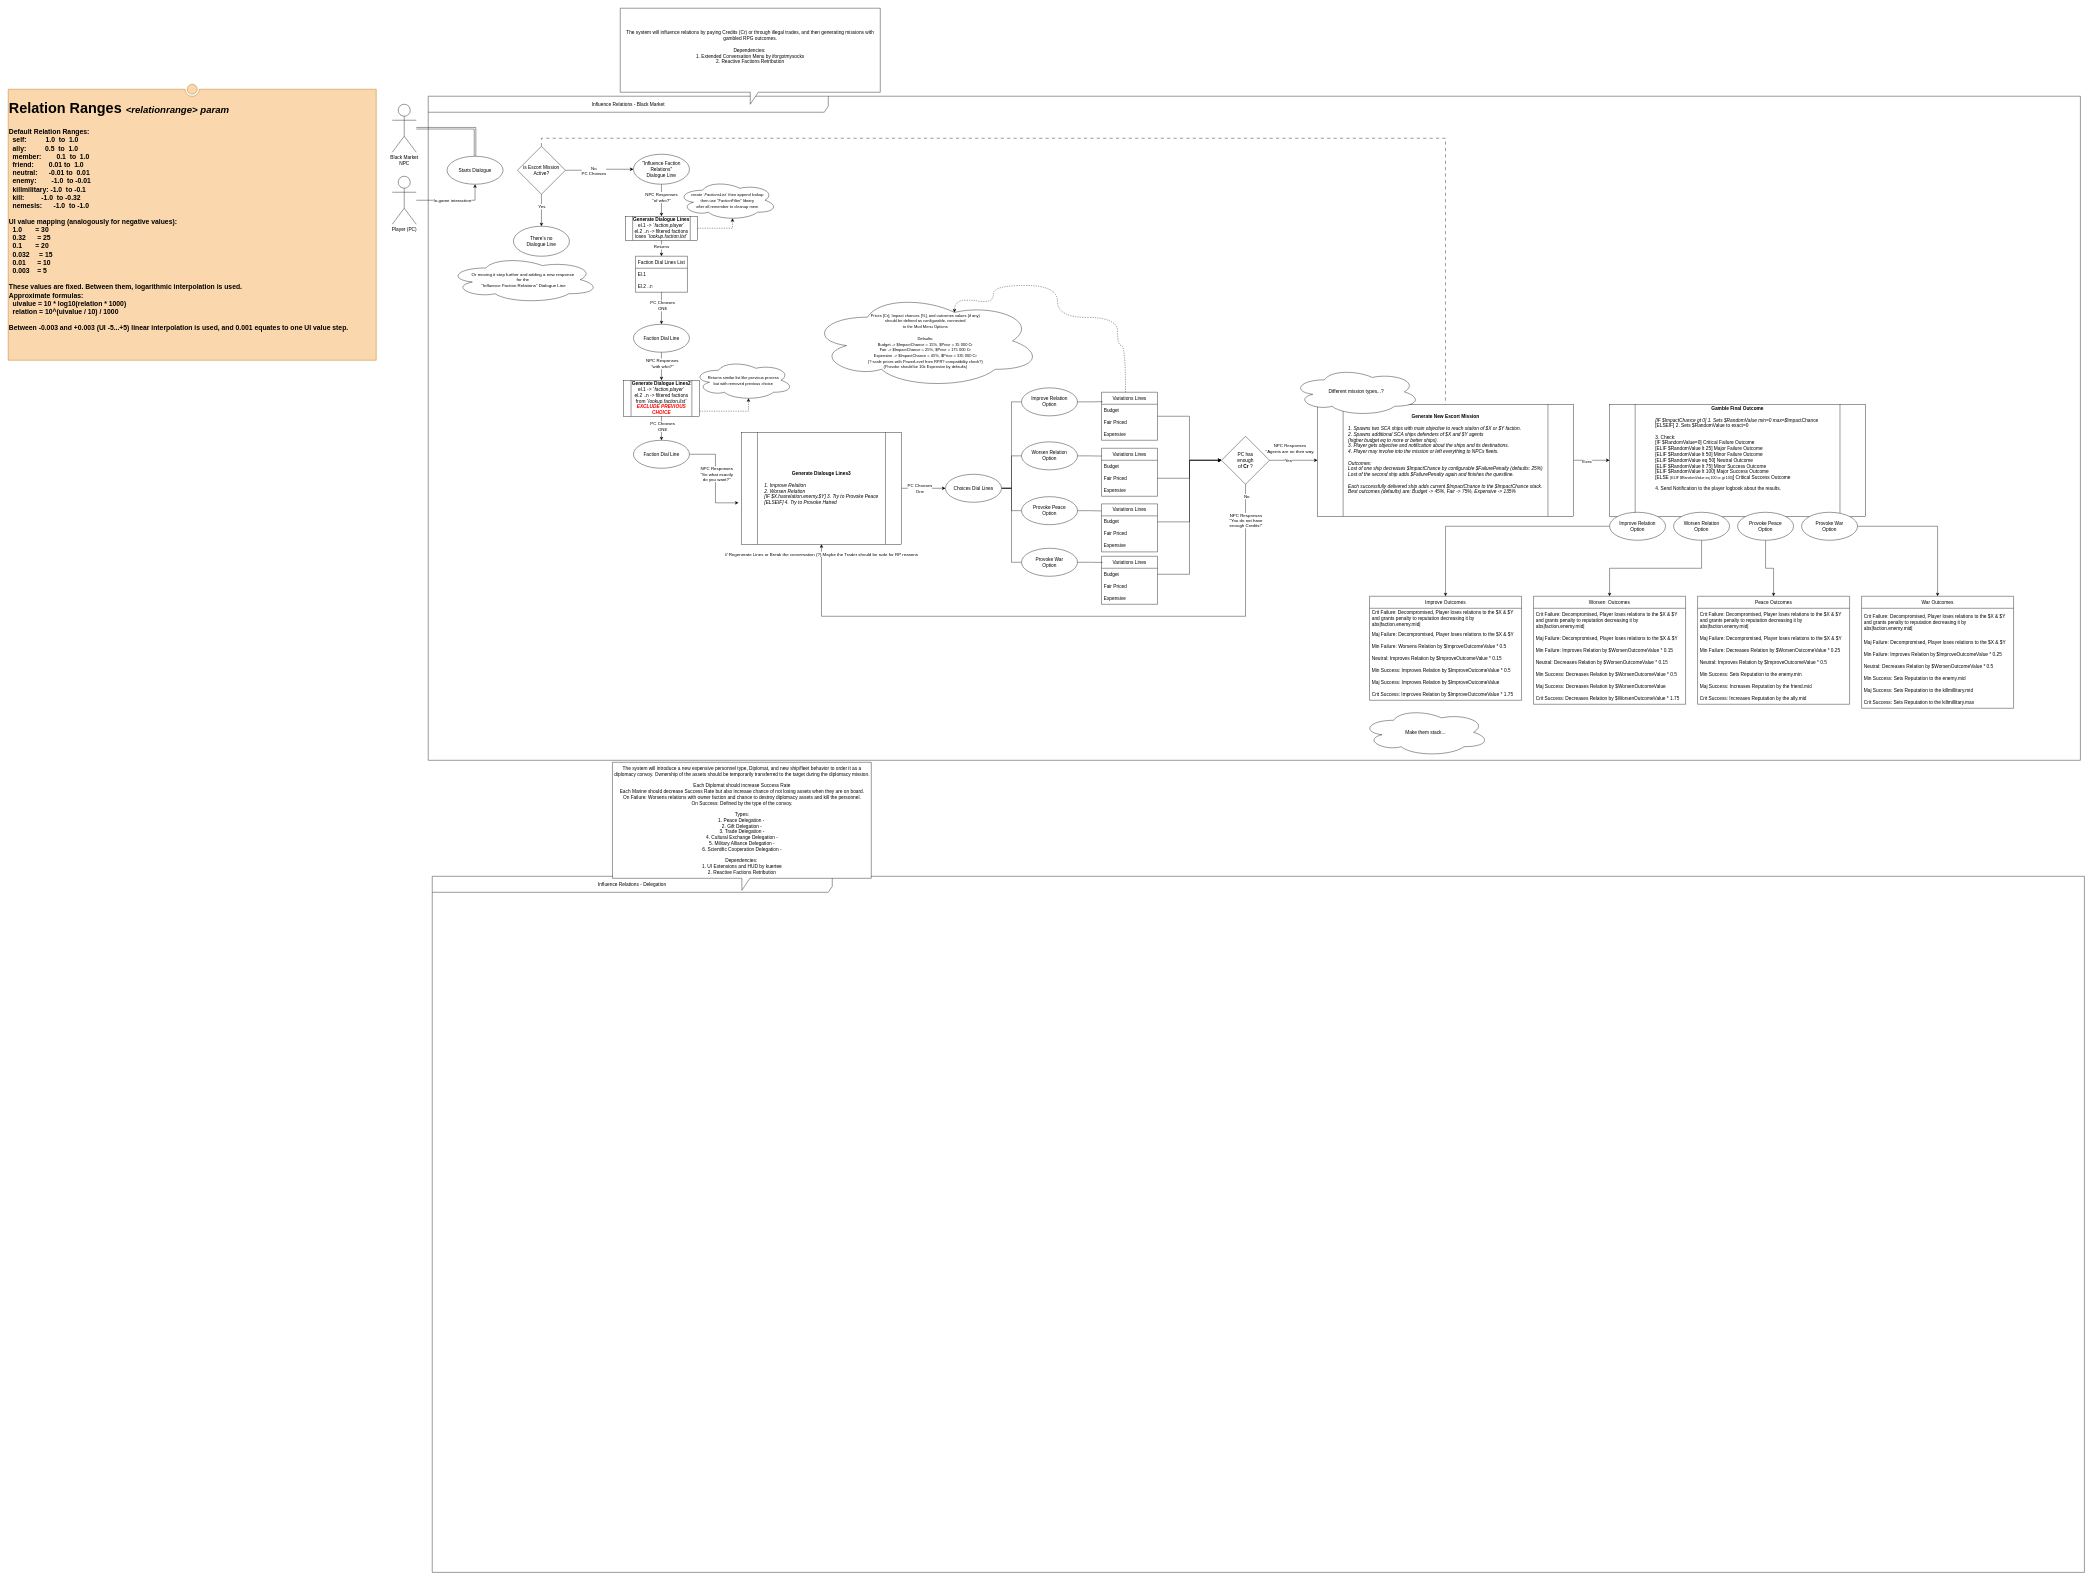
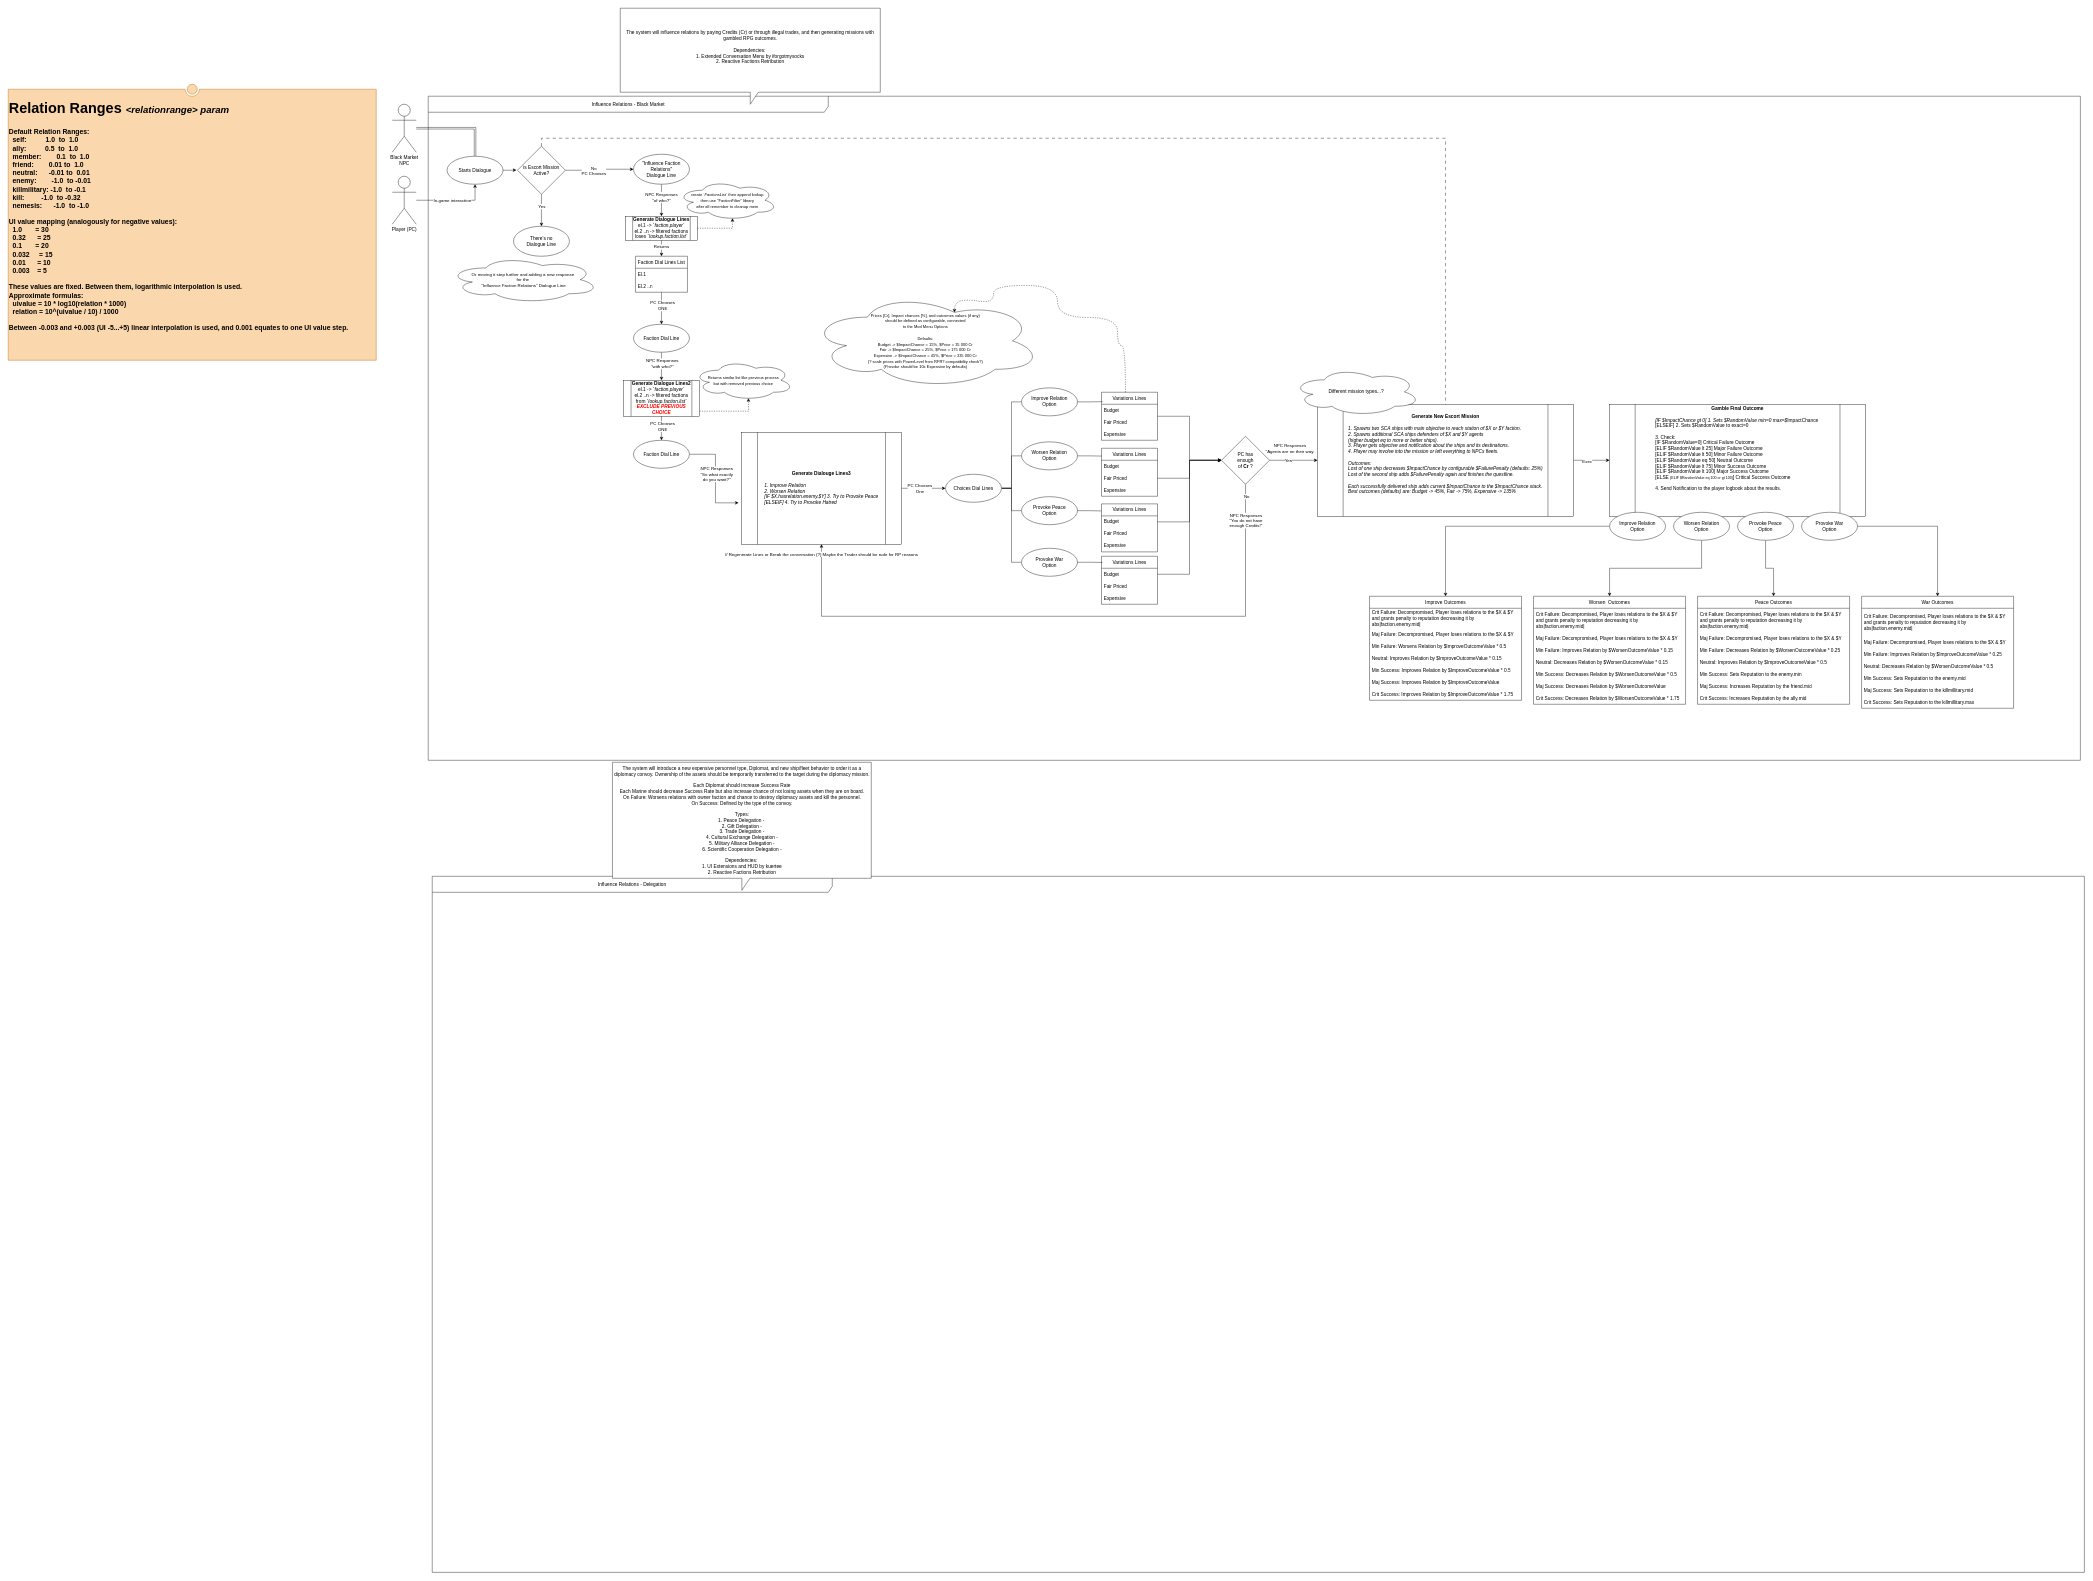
+ <mxCell id="133" style="edgeStyle=orthogonalEdgeStyle;rounded=0;orthogonalLoop=1;jettySize=auto;html=1;entryX=-0.022;entryY=0.497;entryDx=0;entryDy=0;entryPerimeter=0;" edge="1" parent="1" source="10" target="132"><mxGeometry relative="1" as="geometry" /></mxCell>
- <mxCell id="128" value="Make them stack..." style="ellipse;shape=cloud;whiteSpace=wrap;html=1;" vertex="1" parent="1"><mxGeometry x="3403" y="1770" width="320" height="120" as="geometry" /></mxCell>
